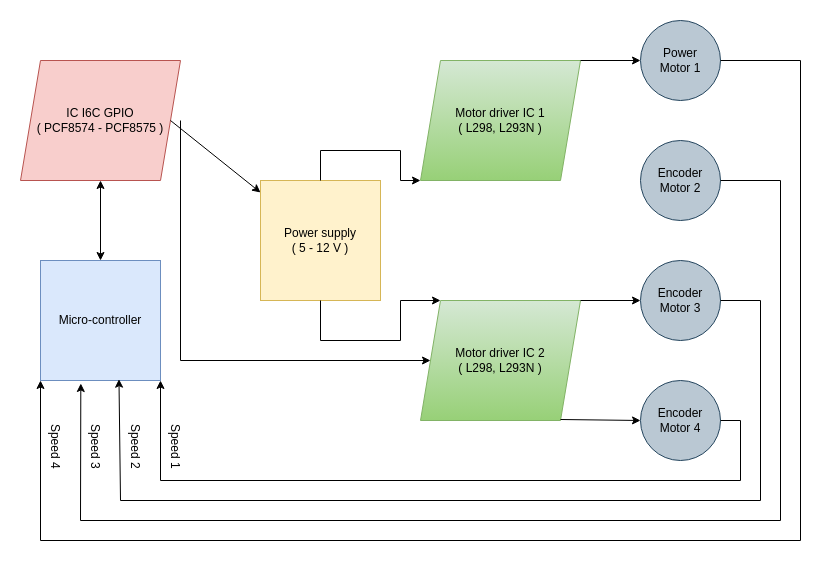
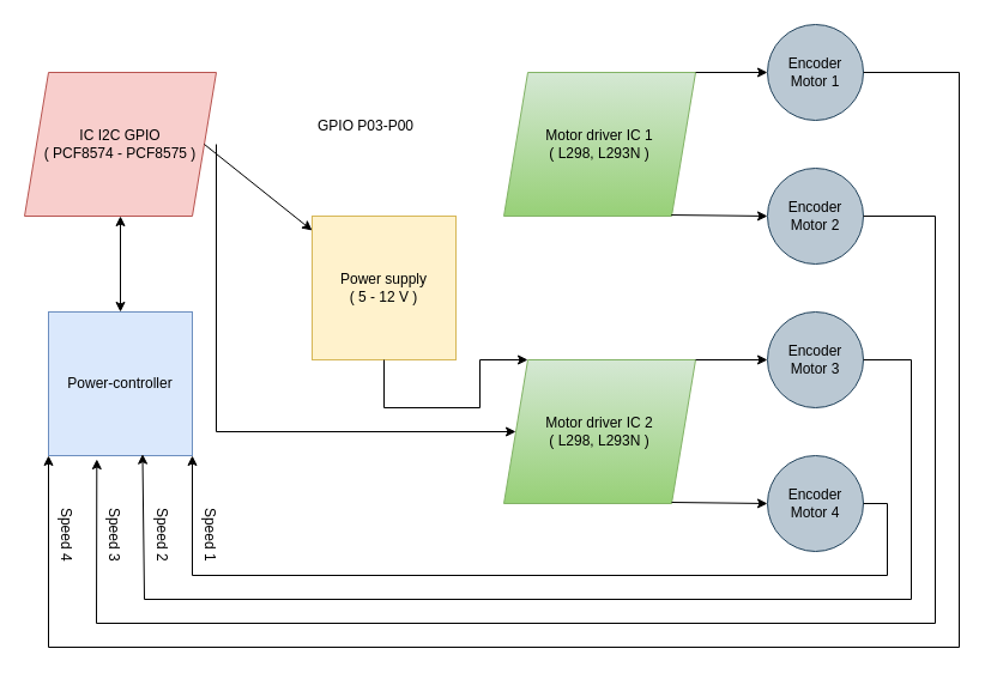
- <mxCell id="12" value="&lt;div&gt;Power&lt;/div&gt;Motor 1" style="ellipse;whiteSpace=wrap;html=1;aspect=fixed;fillColor=#bac8d3;strokeColor=#23445d;" parent="1" vertex="1"><mxGeometry x="640" y="20" width="80" height="80" as="geometry" /></mxCell>
+ <mxCell id="12" value="&lt;div&gt;Encoder&lt;/div&gt;Motor 1" style="ellipse;whiteSpace=wrap;html=1;aspect=fixed;fillColor=#bac8d3;strokeColor=#23445d;" parent="1" vertex="1"><mxGeometry x="640" y="20" width="80" height="80" as="geometry" /></mxCell>
+ <mxCell id="20" value="GPIO P03-P00" style="text;html=1;align=center;verticalAlign=middle;whiteSpace=wrap;rounded=0;" parent="1" vertex="1"><mxGeometry x="260" y="90" width="90" height="30" as="geometry" /></mxCell>
- <mxCell id="3" value="IC I6C GPIO&lt;div&gt;( PCF8574 - PCF8575&amp;nbsp;&lt;span style=&quot;background-color: initial;&quot;&gt;)&lt;/span&gt;&lt;/div&gt;" style="shape=parallelogram;perimeter=parallelogramPerimeter;whiteSpace=wrap;html=1;fixedSize=1;fillColor=#f8cecc;strokeColor=#b85450;" parent="1" vertex="1"><mxGeometry x="20" y="60" width="160" height="120" as="geometry" /></mxCell>
+ <mxCell id="3" value="IC I2C GPIO&lt;div&gt;( PCF8574 - PCF8575&amp;nbsp;&lt;span style=&quot;background-color: initial;&quot;&gt;)&lt;/span&gt;&lt;/div&gt;" style="shape=parallelogram;perimeter=parallelogramPerimeter;whiteSpace=wrap;html=1;fixedSize=1;fillColor=#f8cecc;strokeColor=#b85450;" parent="1" vertex="1"><mxGeometry x="20" y="60" width="160" height="120" as="geometry" /></mxCell>
- <mxCell id="7" value="" style="endArrow=classic;html=1;rounded=0;exitX=0.5;exitY=0;exitDx=0;exitDy=0;entryX=0;entryY=1;entryDx=0;entryDy=0;" parent="1" source="6" target="4" edge="1"><mxGeometry width="50" height="50" relative="1" as="geometry"><mxPoint x="320" y="180" as="sourcePoint" /><mxPoint x="410" y="150" as="targetPoint" /><Array as="points"><mxPoint x="320" y="150" /><mxPoint x="400" y="150" /><mxPoint x="400" y="180" /></Array></mxGeometry></mxCell>
+ <mxCell id="17" value="" style="endArrow=classic;html=1;rounded=0;exitX=0.873;exitY=0.992;exitDx=0;exitDy=0;entryX=0;entryY=0.5;entryDx=0;entryDy=0;exitPerimeter=0;" parent="1" source="4" target="13" edge="1"><mxGeometry width="50" height="50" relative="1" as="geometry"><mxPoint x="570" y="179.46" as="sourcePoint" /><mxPoint x="630" y="179.46" as="targetPoint" /></mxGeometry></mxCell>
- <mxCell id="2" value="Micro-controller" style="whiteSpace=wrap;html=1;aspect=fixed;fillColor=#dae8fc;strokeColor=#6c8ebf;" parent="1" vertex="1"><mxGeometry x="40" y="260" width="120" height="120" as="geometry" /></mxCell>
+ <mxCell id="2" value="Power-controller" style="whiteSpace=wrap;html=1;aspect=fixed;fillColor=#dae8fc;strokeColor=#6c8ebf;" parent="1" vertex="1"><mxGeometry x="40" y="260" width="120" height="120" as="geometry" /></mxCell>
